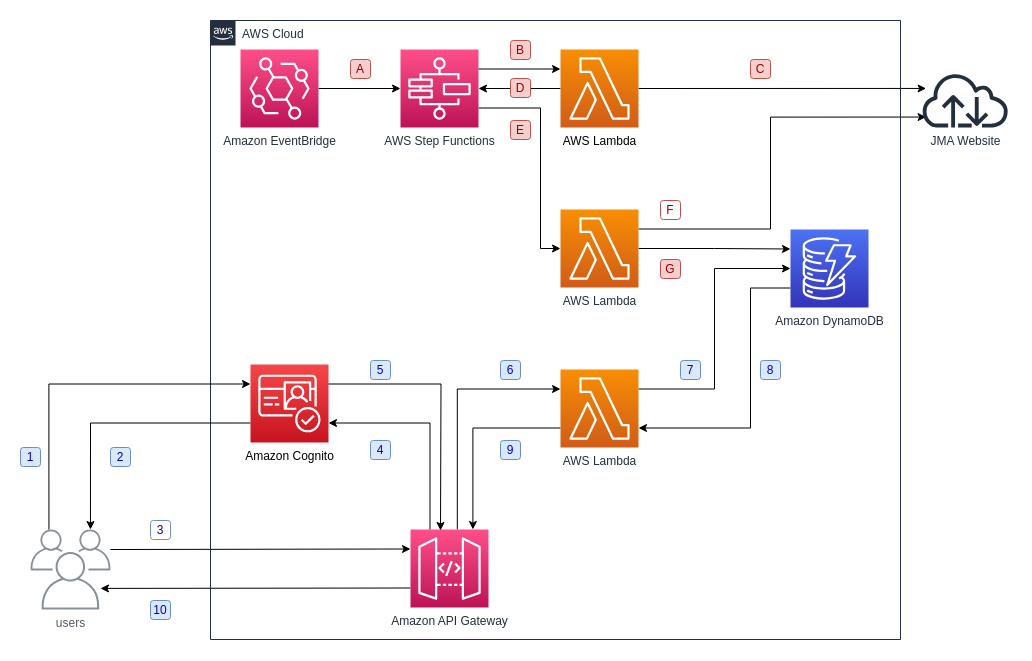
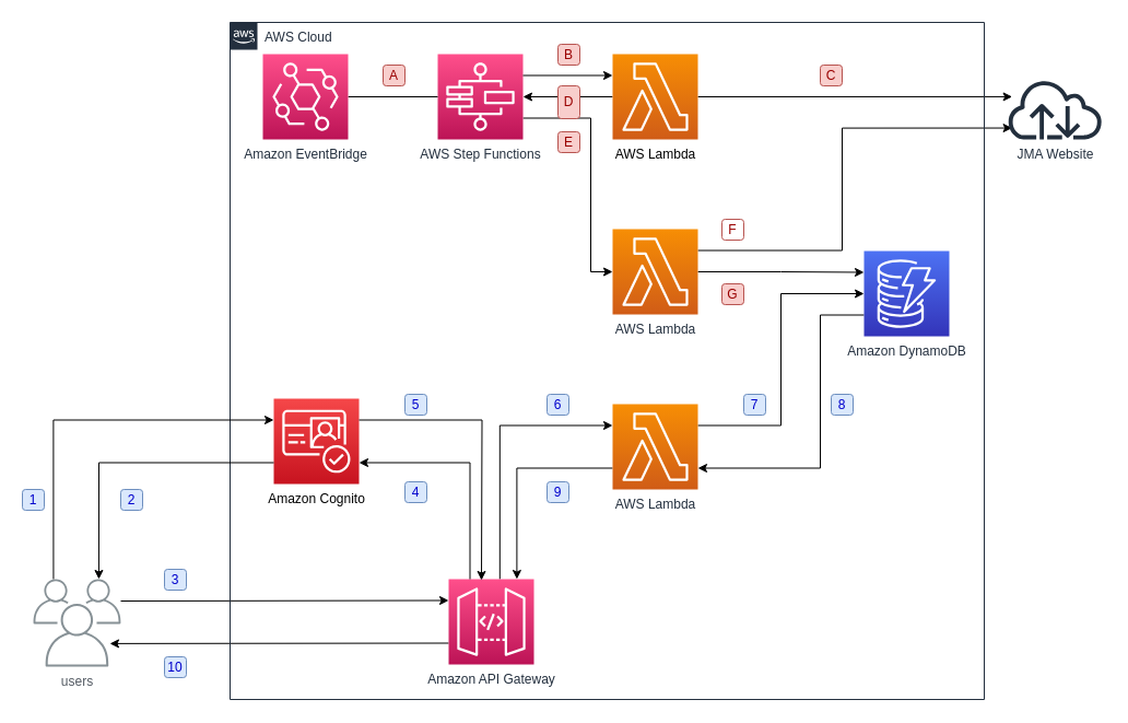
- <mxCell id="31" value="D" style="rounded=1;whiteSpace=wrap;html=1;labelBackgroundColor=none;fontSize=12;fillColor=#f8cecc;strokeColor=#b85450;fontColor=#990000;" parent="24" vertex="1"><mxGeometry x="300" y="58" width="20" height="19" as="geometry" /></mxCell>
+ <mxCell id="31" value="D" style="rounded=1;whiteSpace=wrap;html=1;labelBackgroundColor=none;fontSize=12;fillColor=#f8cecc;strokeColor=#b85450;fontColor=#990000;" parent="24" vertex="1"><mxGeometry x="300" y="58" width="20" height="30" as="geometry" /></mxCell>
- <mxCell id="11" style="edgeStyle=orthogonalEdgeStyle;rounded=0;orthogonalLoop=1;jettySize=auto;html=1;entryX=0;entryY=0.5;entryDx=0;entryDy=0;entryPerimeter=0;fontSize=12;fontColor=#000000;startArrow=none;startFill=0;endArrow=classic;endFill=1;strokeColor=#000000;" parent="1" source="12" target="10" edge="1"><mxGeometry relative="1" as="geometry" /></mxCell>
+ <mxCell id="11" style="edgeStyle=orthogonalEdgeStyle;rounded=0;orthogonalLoop=1;jettySize=auto;html=1;entryX=0;entryY=0.5;entryDx=0;entryDy=0;entryPerimeter=0;fontSize=12;fontColor=#000000;startArrow=none;startFill=0;endArrow=none;endFill=1;strokeColor=#000000;" parent="1" source="12" target="10" edge="1"><mxGeometry relative="1" as="geometry" /></mxCell>
- <mxCell id="44" value="3" style="rounded=1;whiteSpace=wrap;html=1;labelBackgroundColor=none;fontSize=12;fillColor=#ffffff;strokeColor=#6c8ebf;fontColor=#0000CC;" parent="1" vertex="1"><mxGeometry x="150" y="520" width="20" height="19" as="geometry" /></mxCell>
+ <mxCell id="44" value="3" style="rounded=1;whiteSpace=wrap;html=1;labelBackgroundColor=none;fontSize=12;fillColor=#dae8fc;strokeColor=#6c8ebf;fontColor=#0000CC;" parent="1" vertex="1"><mxGeometry x="150" y="520" width="20" height="19" as="geometry" /></mxCell>
